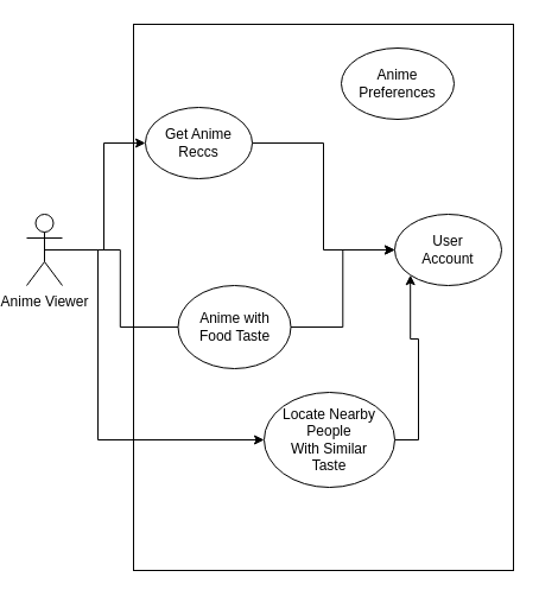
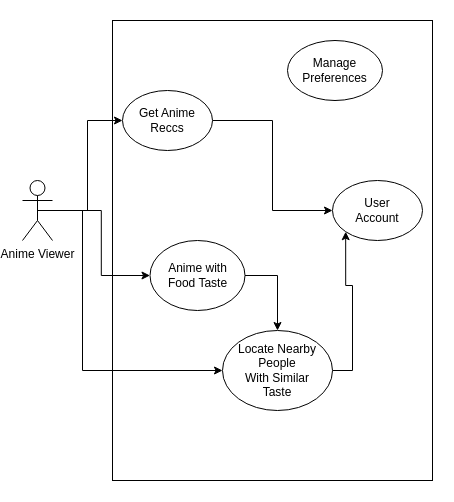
- <mxCell id="14" value="Anime Preferences" style="ellipse;whiteSpace=wrap;html=1;" vertex="1" parent="1"><mxGeometry x="285" y="40" width="95" height="60" as="geometry" /></mxCell>
+ <mxCell id="14" value="Manage Preferences" style="ellipse;whiteSpace=wrap;html=1;" vertex="1" parent="1"><mxGeometry x="285" y="40" width="95" height="60" as="geometry" /></mxCell>
- <mxCell id="10" style="edgeStyle=orthogonalEdgeStyle;rounded=0;orthogonalLoop=1;jettySize=auto;html=1;exitX=1;exitY=0.5;exitDx=0;exitDy=0;entryX=0;entryY=0.5;entryDx=0;entryDy=0;" edge="1" parent="1" source="11" target="9"><mxGeometry relative="1" as="geometry" /></mxCell>
+ <mxCell id="10" style="edgeStyle=orthogonalEdgeStyle;rounded=0;orthogonalLoop=1;jettySize=auto;html=1;exitX=1;exitY=0.5;exitDx=0;exitDy=0;" edge="1" parent="1" source="11" target="13"><mxGeometry relative="1" as="geometry" /></mxCell>
- <mxCell id="4" style="edgeStyle=orthogonalEdgeStyle;rounded=0;orthogonalLoop=1;jettySize=auto;html=1;exitX=0.5;exitY=0.5;exitDx=0;exitDy=0;exitPerimeter=0;entryX=0;entryY=0.5;entryDx=0;entryDy=0;endArrow=none;" edge="1" parent="1" source="6" target="11"><mxGeometry relative="1" as="geometry" /></mxCell>
+ <mxCell id="4" style="edgeStyle=orthogonalEdgeStyle;rounded=0;orthogonalLoop=1;jettySize=auto;html=1;exitX=0.5;exitY=0.5;exitDx=0;exitDy=0;exitPerimeter=0;entryX=0;entryY=0.5;entryDx=0;entryDy=0;" edge="1" parent="1" source="6" target="11"><mxGeometry relative="1" as="geometry" /></mxCell>
